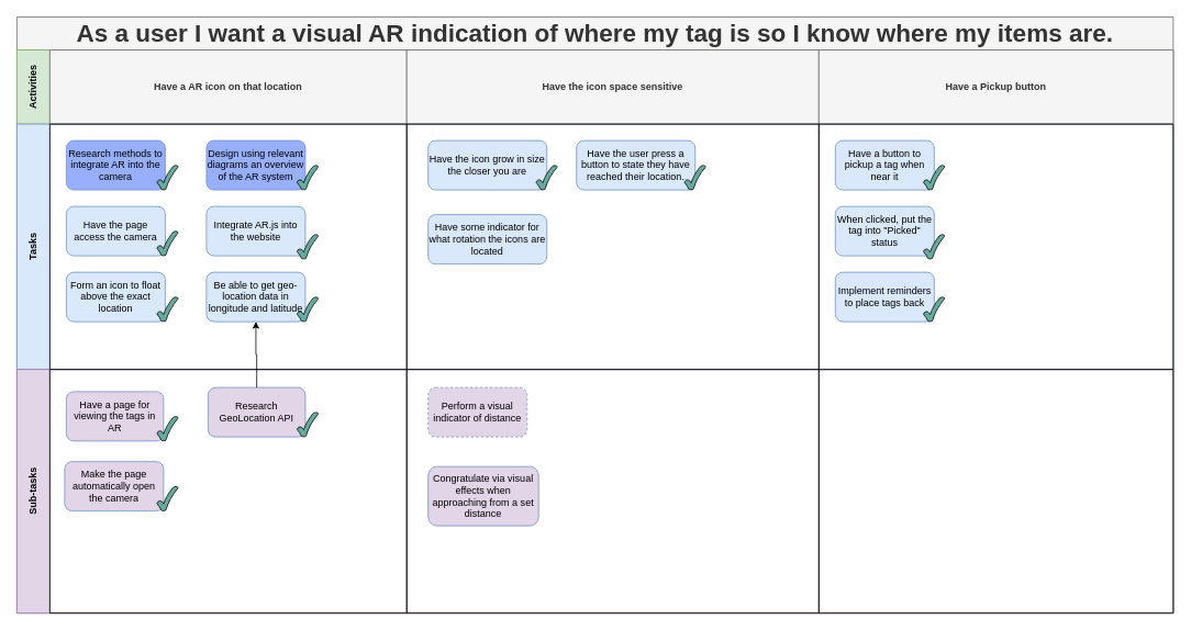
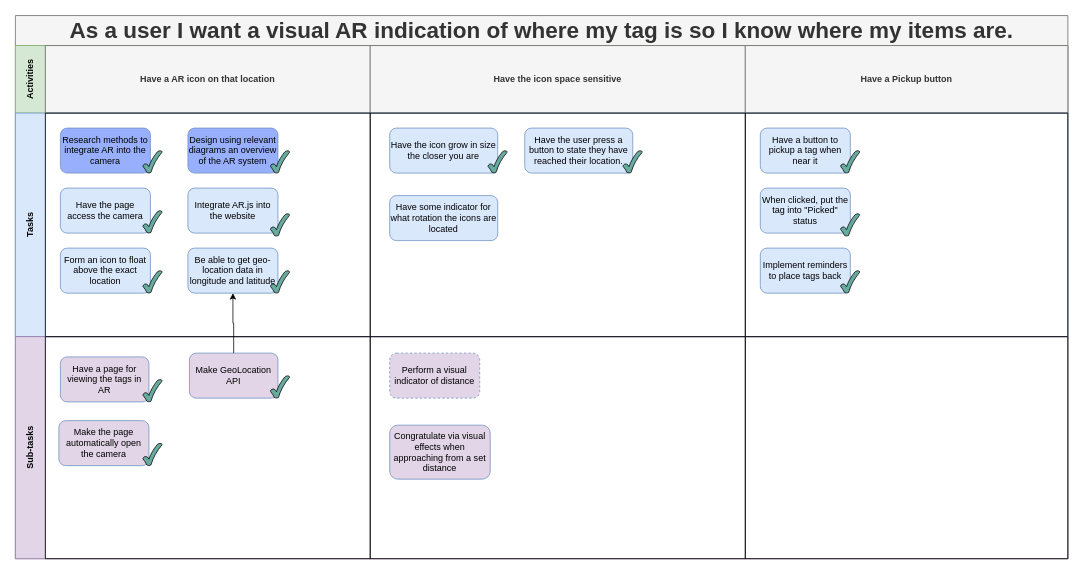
- <mxCell id="38" value="Research GeoLocation API" style="rounded=1;whiteSpace=wrap;html=1;strokeWidth=1;fillColor=#E1D5E7;strokeColor=#6c8ebf;" parent="35" vertex="1"><mxGeometry x="192" y="22" width="118" height="60" as="geometry" /></mxCell>
+ <mxCell id="38" value="Make GeoLocation API" style="rounded=1;whiteSpace=wrap;html=1;strokeWidth=1;fillColor=#E1D5E7;strokeColor=#6c8ebf;" parent="35" vertex="1"><mxGeometry x="192" y="22" width="118" height="60" as="geometry" /></mxCell>
